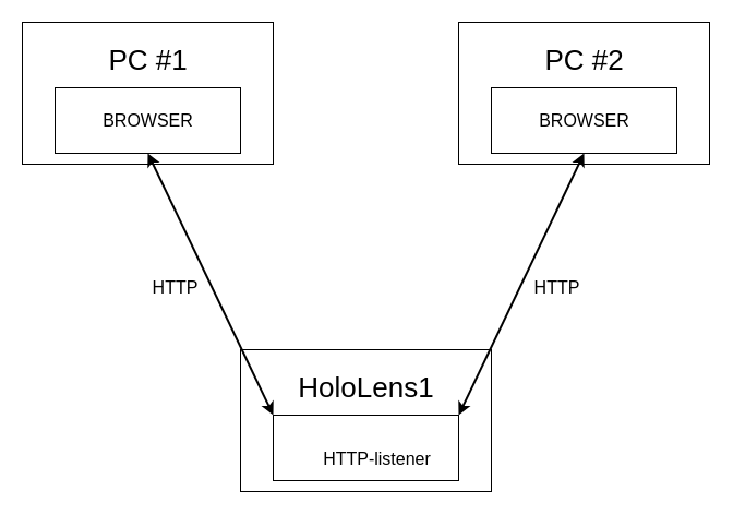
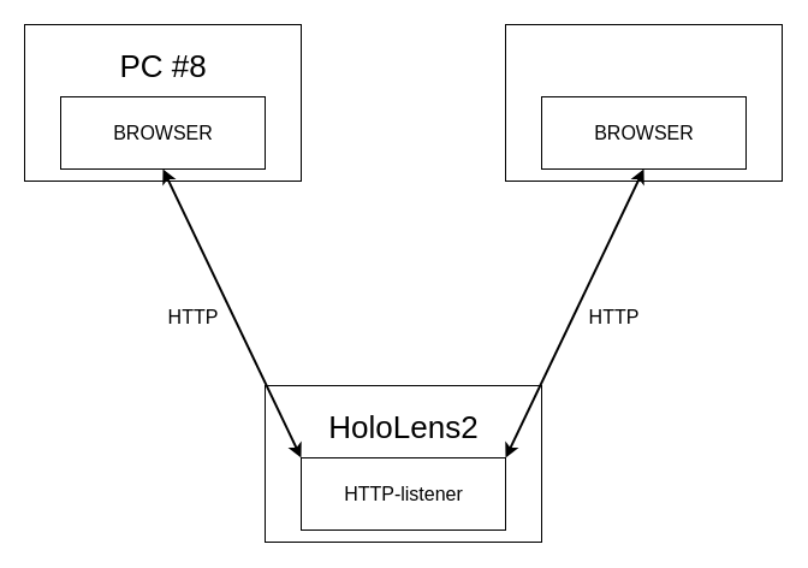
- <mxCell id="3" value="&lt;font style=&quot;font-size: 26px;&quot;&gt;PC #1&lt;/font&gt;" style="text;html=1;align=center;verticalAlign=middle;resizable=0;points=[];autosize=1;strokeColor=none;fillColor=none;" vertex="1" parent="1"><mxGeometry x="85" y="35" width="100" height="40" as="geometry" /></mxCell>
+ <mxCell id="3" value="&lt;font style=&quot;font-size: 26px;&quot;&gt;PC #8&lt;/font&gt;" style="text;html=1;align=center;verticalAlign=middle;resizable=0;points=[];autosize=1;strokeColor=none;fillColor=none;" vertex="1" parent="1"><mxGeometry x="85" y="35" width="100" height="40" as="geometry" /></mxCell>
- <mxCell id="7" value="&lt;font style=&quot;font-size: 26px;&quot;&gt;PC #2&lt;/font&gt;" style="text;html=1;align=center;verticalAlign=middle;resizable=0;points=[];autosize=1;strokeColor=none;fillColor=none;" vertex="1" parent="1"><mxGeometry x="485" y="35" width="100" height="40" as="geometry" /></mxCell>
- <mxCell id="11" value="&lt;font style=&quot;font-size: 26px;&quot;&gt;HoloLens1&lt;/font&gt;" style="text;html=1;align=center;verticalAlign=middle;resizable=0;points=[];autosize=1;strokeColor=none;fillColor=none;" vertex="1" parent="1"><mxGeometry x="260" y="335" width="150" height="40" as="geometry" /></mxCell>
+ <mxCell id="11" value="&lt;font style=&quot;font-size: 26px;&quot;&gt;HoloLens2&lt;/font&gt;" style="text;html=1;align=center;verticalAlign=middle;resizable=0;points=[];autosize=1;strokeColor=none;fillColor=none;" vertex="1" parent="1"><mxGeometry x="260" y="335" width="150" height="40" as="geometry" /></mxCell>
- <mxCell id="13" value="&lt;span style=&quot;font-size: 16px;&quot;&gt;HTTP-listener&lt;/span&gt;" style="text;html=1;align=center;verticalAlign=middle;resizable=0;points=[];autosize=1;strokeColor=none;fillColor=none;" vertex="1" parent="1"><mxGeometry x="285" y="405" width="120" height="30" as="geometry" /></mxCell>
+ <mxCell id="13" value="&lt;span style=&quot;font-size: 16px;&quot;&gt;HTTP-listener&lt;/span&gt;" style="text;html=1;align=center;verticalAlign=middle;resizable=0;points=[];autosize=1;strokeColor=none;fillColor=none;" vertex="1" parent="1"><mxGeometry x="275" y="395" width="120" height="30" as="geometry" /></mxCell>
